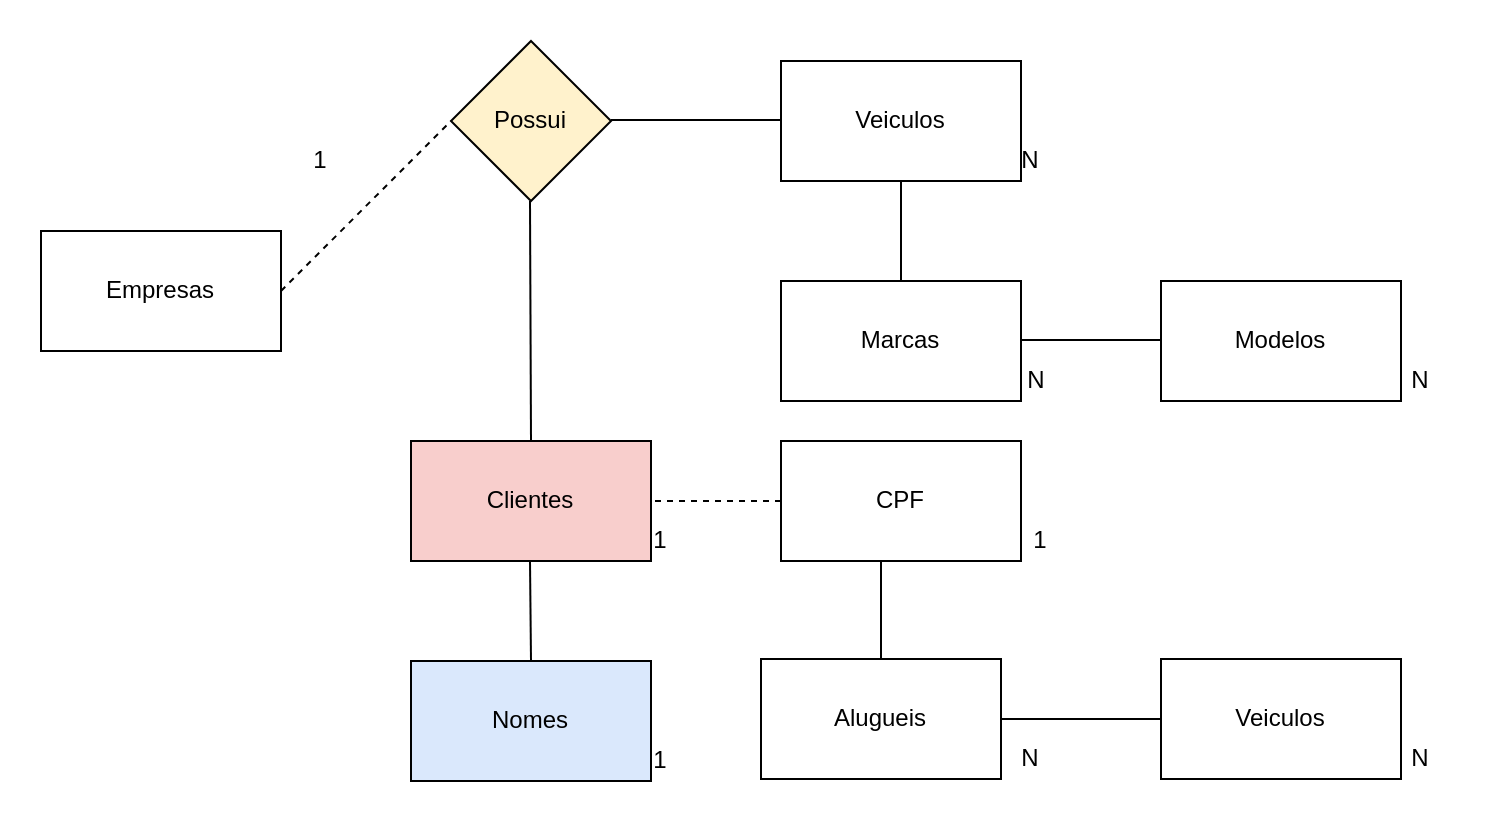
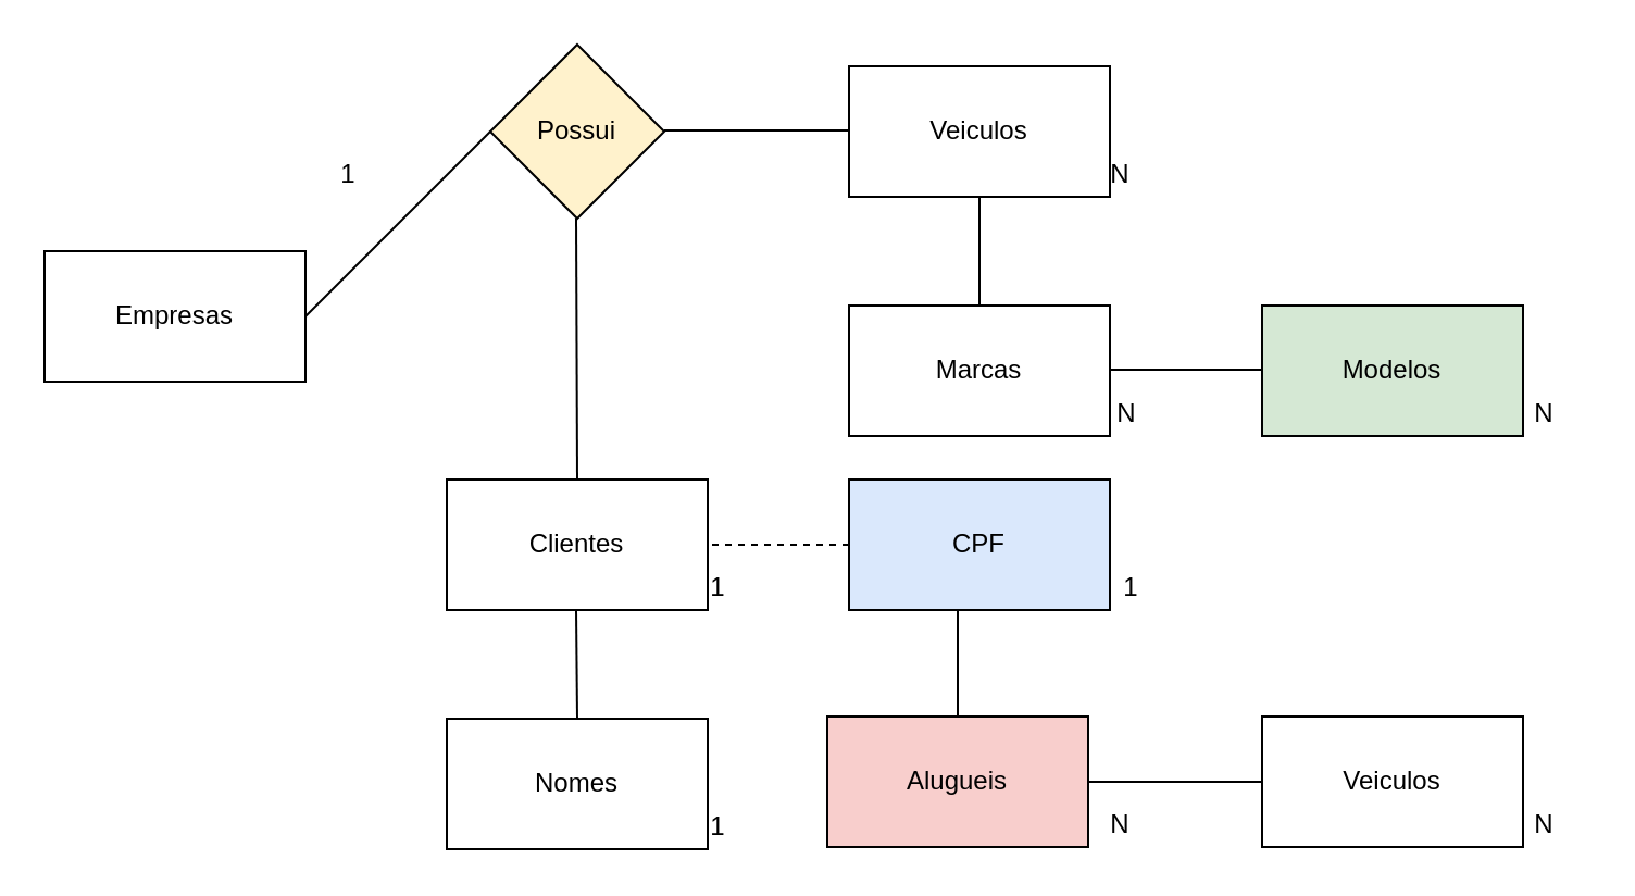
- <mxCell id="4" value="" style="endArrow=none;html=1;entryX=0;entryY=0.5;entryDx=0;entryDy=0;exitX=1;exitY=0.5;exitDx=0;exitDy=0;dashed=1;" edge="1" parent="1" source="2" target="3"><mxGeometry width="50" height="50" relative="1" as="geometry"><mxPoint x="140" y="70" as="sourcePoint" /><mxPoint x="190" y="20" as="targetPoint" /></mxGeometry></mxCell>
+ <mxCell id="4" value="" style="endArrow=none;html=1;entryX=0;entryY=0.5;entryDx=0;entryDy=0;exitX=1;exitY=0.5;exitDx=0;exitDy=0;" edge="1" parent="1" source="2" target="3"><mxGeometry width="50" height="50" relative="1" as="geometry"><mxPoint x="140" y="70" as="sourcePoint" /><mxPoint x="190" y="20" as="targetPoint" /></mxGeometry></mxCell>
- <mxCell id="10" value="Modelos" style="rounded=0;whiteSpace=wrap;html=1;" vertex="1" parent="1"><mxGeometry x="580" y="140" width="120" height="60" as="geometry" /></mxCell>
+ <mxCell id="10" value="Modelos" style="rounded=0;whiteSpace=wrap;html=1;fillColor=#d5e8d4;" vertex="1" parent="1"><mxGeometry x="580" y="140" width="120" height="60" as="geometry" /></mxCell>
- <mxCell id="12" value="Clientes" style="rounded=0;whiteSpace=wrap;html=1;fillColor=#f8cecc;" vertex="1" parent="1"><mxGeometry x="205" y="220" width="120" height="60" as="geometry" /></mxCell>
+ <mxCell id="12" value="Clientes" style="rounded=0;whiteSpace=wrap;html=1;" vertex="1" parent="1"><mxGeometry x="205" y="220" width="120" height="60" as="geometry" /></mxCell>
- <mxCell id="14" value="CPF" style="rounded=0;whiteSpace=wrap;html=1;" vertex="1" parent="1"><mxGeometry x="390" y="220" width="120" height="60" as="geometry" /></mxCell>
+ <mxCell id="14" value="CPF" style="rounded=0;whiteSpace=wrap;html=1;fillColor=#dae8fc;" vertex="1" parent="1"><mxGeometry x="390" y="220" width="120" height="60" as="geometry" /></mxCell>
- <mxCell id="18" value="Alugueis" style="rounded=0;whiteSpace=wrap;html=1;" vertex="1" parent="1"><mxGeometry x="380" y="329" width="120" height="60" as="geometry" /></mxCell>
+ <mxCell id="18" value="Alugueis" style="rounded=0;whiteSpace=wrap;html=1;fillColor=#f8cecc;" vertex="1" parent="1"><mxGeometry x="380" y="329" width="120" height="60" as="geometry" /></mxCell>
- <mxCell id="16" value="Nomes" style="rounded=0;whiteSpace=wrap;html=1;fillColor=#dae8fc;" vertex="1" parent="1"><mxGeometry x="205" y="330" width="120" height="60" as="geometry" /></mxCell>
+ <mxCell id="16" value="Nomes" style="rounded=0;whiteSpace=wrap;html=1;" vertex="1" parent="1"><mxGeometry x="205" y="330" width="120" height="60" as="geometry" /></mxCell>
